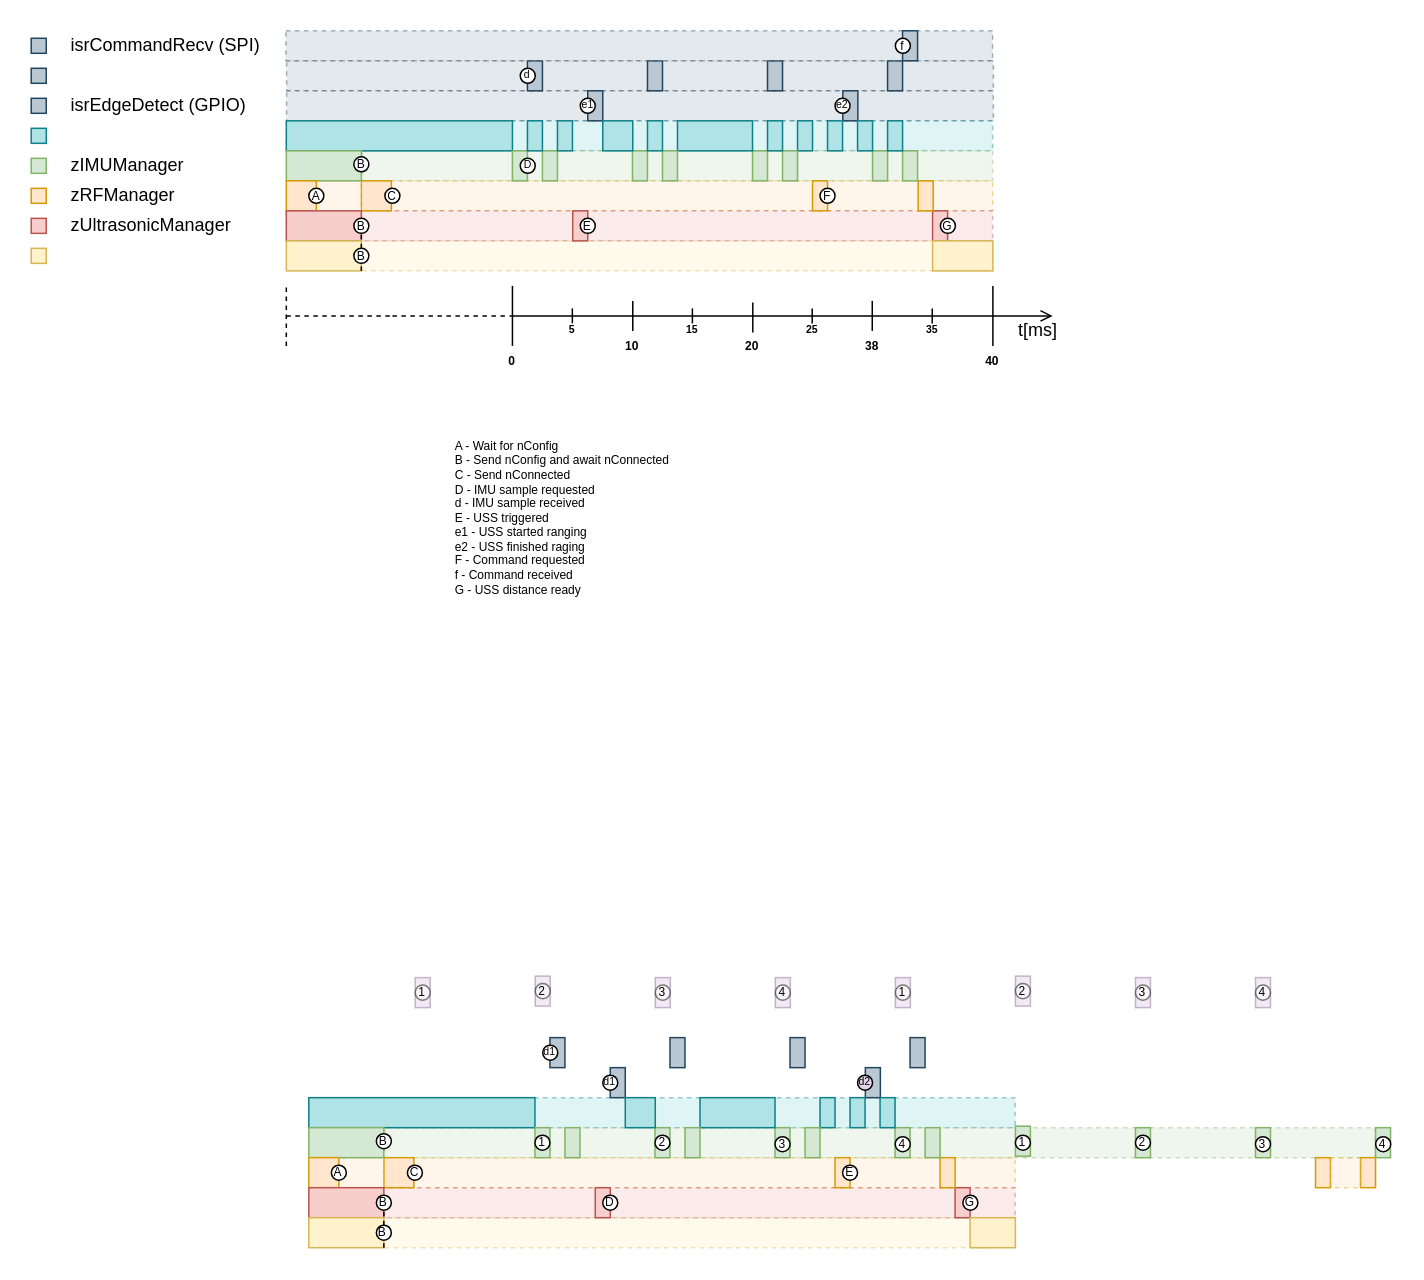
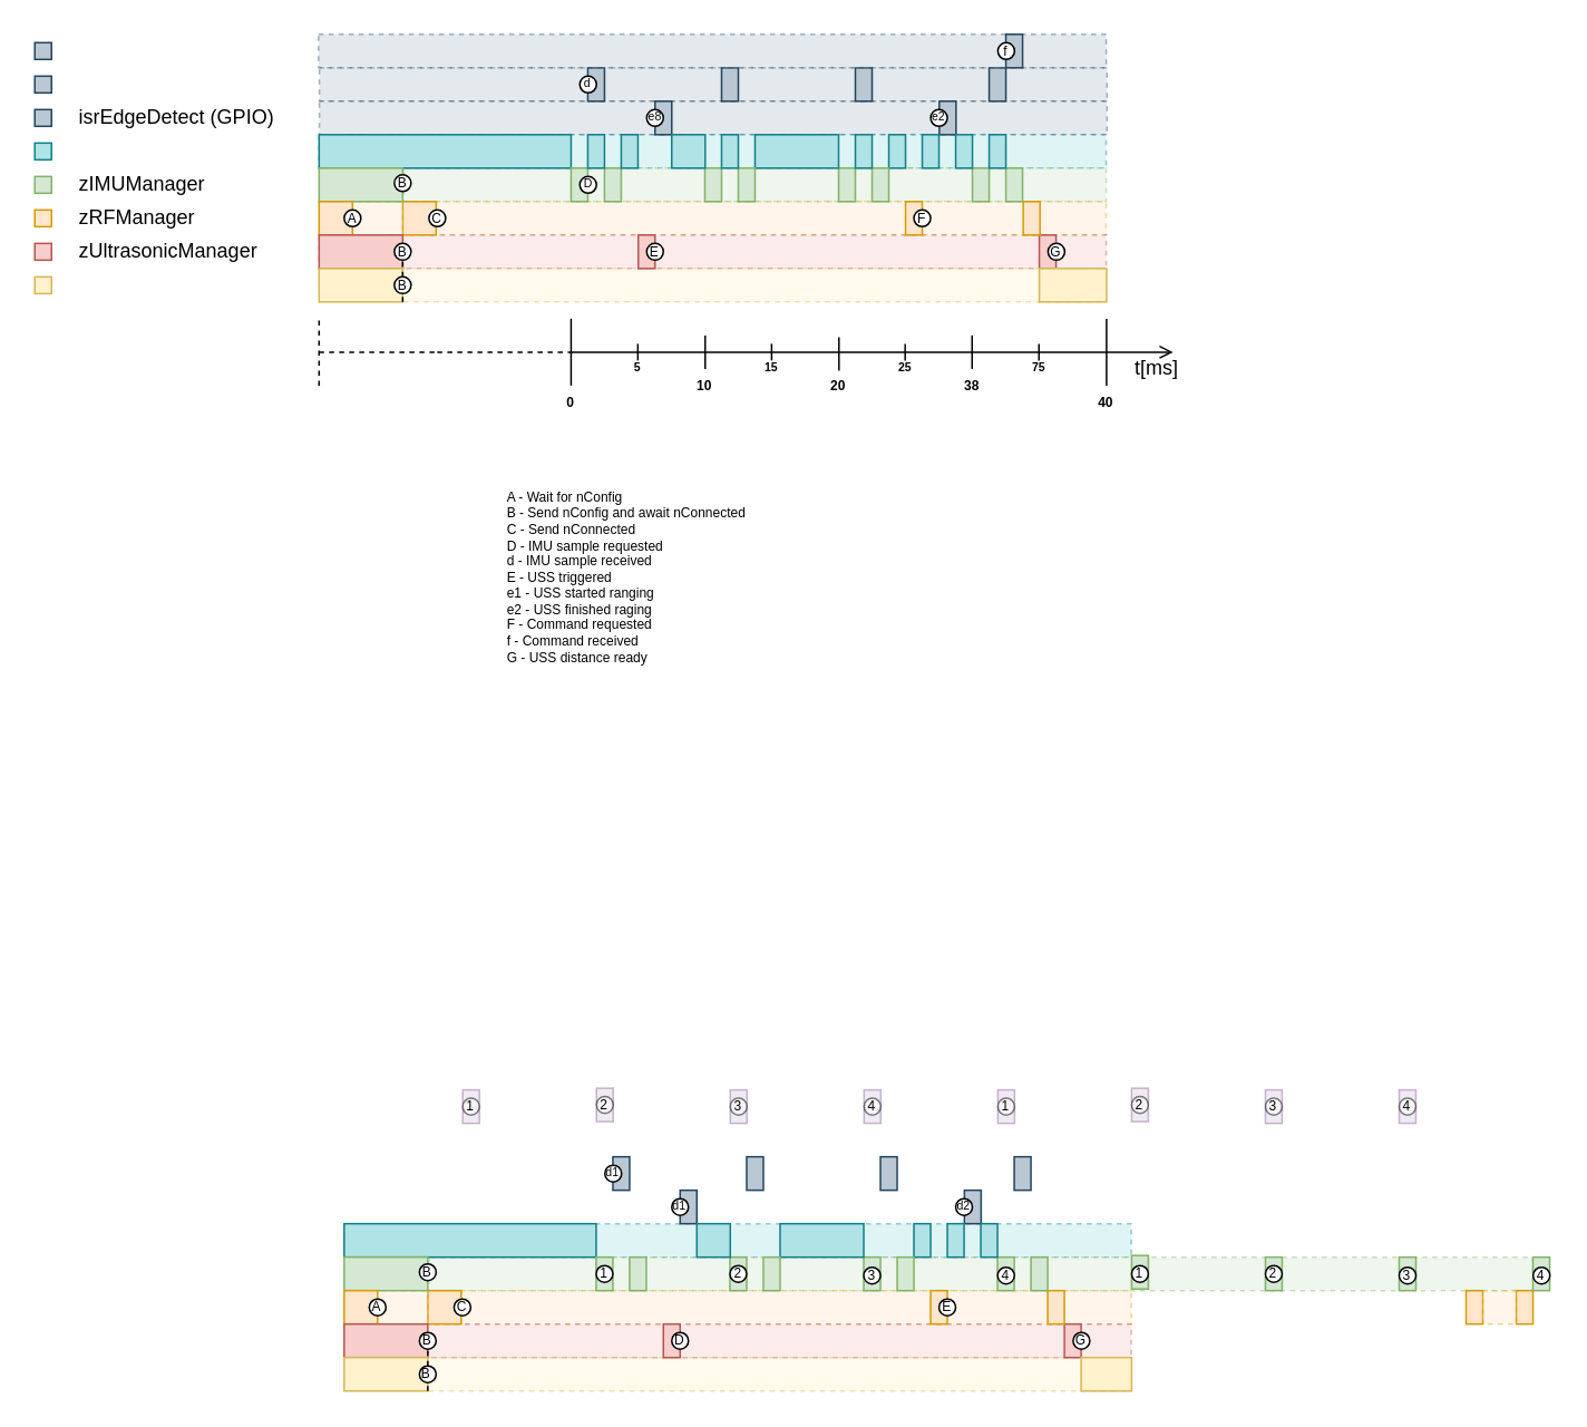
- <mxCell id="169" value="isrCommandRecv (SPI)" style="text;html=1;strokeColor=none;fillColor=none;align=left;verticalAlign=middle;whiteSpace=wrap;rounded=0;" parent="1" vertex="1"><mxGeometry x="45.31" y="20" width="135.69" height="20" as="geometry" /></mxCell>
- <mxCell id="63" value="e1" style="ellipse;whiteSpace=wrap;html=1;aspect=fixed;fontSize=7;spacingRight=-1;" parent="1" vertex="1"><mxGeometry x="386.2" y="65" width="10" height="10" as="geometry" /></mxCell>
+ <mxCell id="63" value="e8" style="ellipse;whiteSpace=wrap;html=1;aspect=fixed;fontSize=7;spacingRight=-1;" parent="1" vertex="1"><mxGeometry x="386.2" y="65" width="10" height="10" as="geometry" /></mxCell>
- <mxCell id="85" value="35" style="text;html=1;strokeColor=none;fillColor=none;align=center;verticalAlign=middle;whiteSpace=wrap;rounded=0;fontSize=7;fontStyle=1" parent="1" vertex="1"><mxGeometry x="611.4" y="210" width="19.6" height="20" as="geometry" /></mxCell>
+ <mxCell id="85" value="75" style="text;html=1;strokeColor=none;fillColor=none;align=center;verticalAlign=middle;whiteSpace=wrap;rounded=0;fontSize=7;fontStyle=1" parent="1" vertex="1"><mxGeometry x="611.4" y="210" width="19.6" height="20" as="geometry" /></mxCell>
- <mxCell id="152" value="d2" style="ellipse;whiteSpace=wrap;html=1;aspect=fixed;fontSize=7;spacingRight=0;fillColor=#e1d5e7;" parent="1" vertex="1"><mxGeometry x="571" y="716" width="10" height="10" as="geometry" /></mxCell>
+ <mxCell id="152" value="d2" style="ellipse;whiteSpace=wrap;html=1;aspect=fixed;fontSize=7;spacingRight=0;" parent="1" vertex="1"><mxGeometry x="571" y="716" width="10" height="10" as="geometry" /></mxCell>
